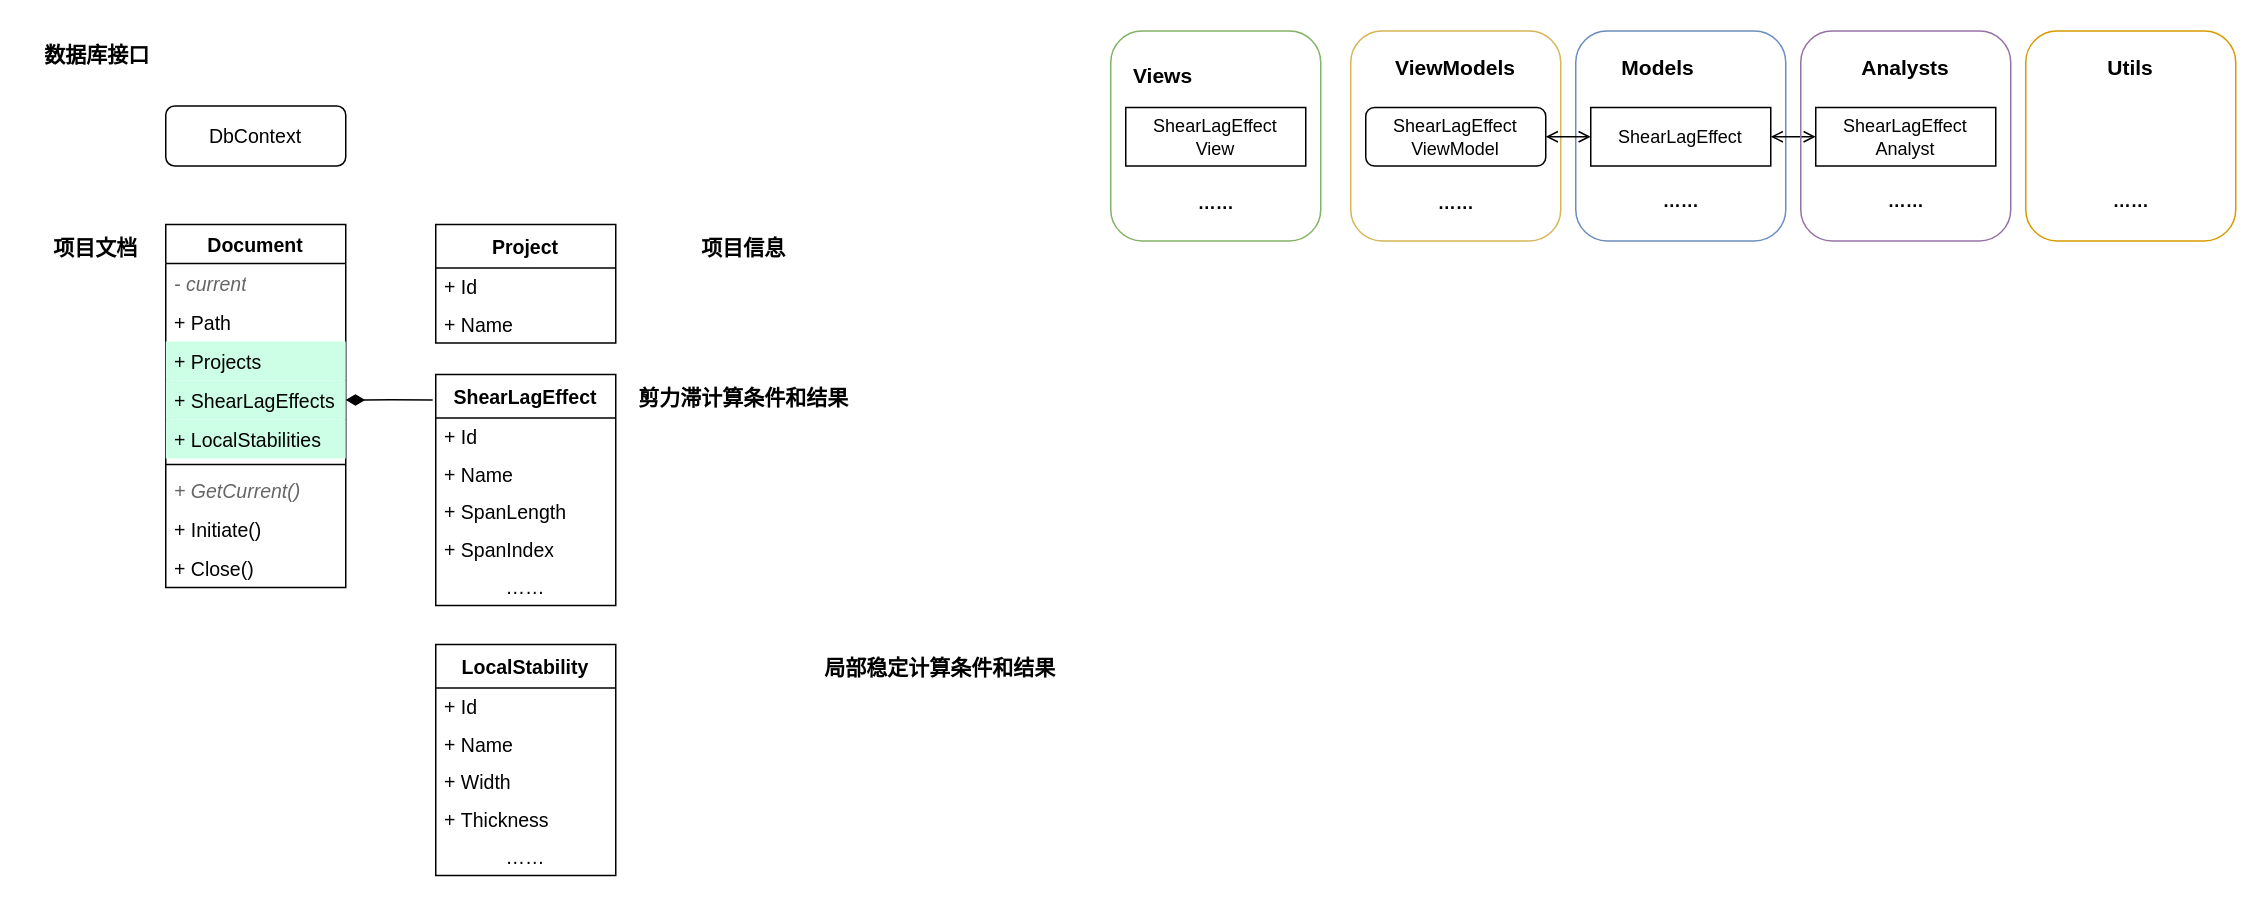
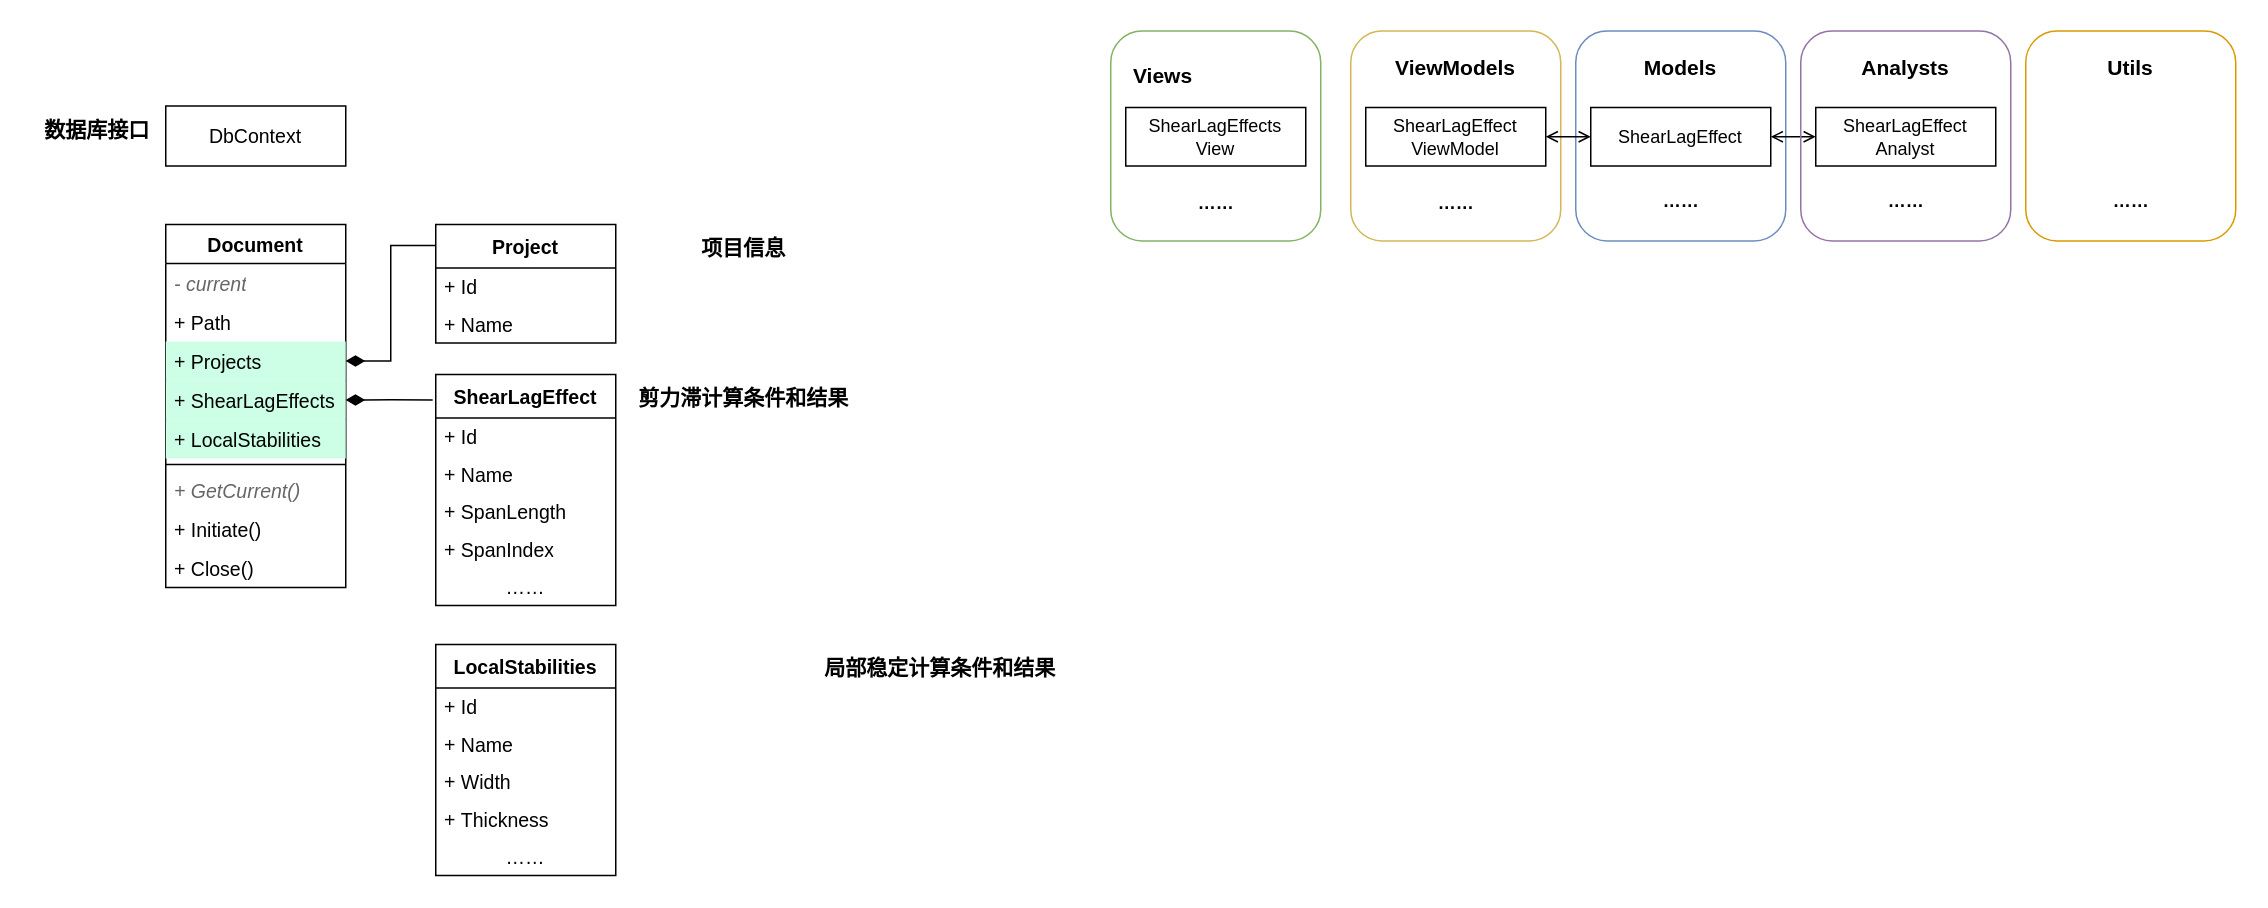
- <mxCell id="37" value="数据库接口" style="text;html=1;align=center;verticalAlign=middle;resizable=0;points=[];autosize=1;strokeColor=none;fillColor=none;fontSize=14;fontStyle=1" parent="1" vertex="1"><mxGeometry x="20" y="21" width="88" height="29" as="geometry" /></mxCell>
+ <mxCell id="37" value="数据库接口" style="text;html=1;align=center;verticalAlign=middle;resizable=0;points=[];autosize=1;strokeColor=none;fillColor=none;fontSize=14;fontStyle=1" parent="1" vertex="1"><mxGeometry x="20" y="71" width="88" height="29" as="geometry" /></mxCell>
- <mxCell id="40" value="Models" style="text;html=1;strokeColor=none;fillColor=none;align=center;verticalAlign=middle;whiteSpace=wrap;rounded=0;fontSize=14;fontStyle=1" vertex="1" parent="1"><mxGeometry x="1075" y="30" width="60" height="30" as="geometry" /></mxCell>
+ <mxCell id="40" value="Models" style="text;html=1;strokeColor=none;fillColor=none;align=center;verticalAlign=middle;whiteSpace=wrap;rounded=0;fontSize=14;fontStyle=1" vertex="1" parent="1"><mxGeometry x="1090" y="30" width="60" height="30" as="geometry" /></mxCell>
- <mxCell id="5" value="DbContext" style="whiteSpace=wrap;html=1;fontSize=13;rounded=1;" parent="1" vertex="1"><mxGeometry x="110" y="70" width="120" height="40" as="geometry" /></mxCell>
+ <mxCell id="5" value="DbContext" style="rounded=0;whiteSpace=wrap;html=1;fontSize=13;" parent="1" vertex="1"><mxGeometry x="110" y="70" width="120" height="40" as="geometry" /></mxCell>
- <mxCell id="41" value="ShearLagEffect&lt;br&gt;View" style="rounded=0;whiteSpace=wrap;html=1;" vertex="1" parent="1"><mxGeometry x="750" y="71" width="120" height="39" as="geometry" /></mxCell>
+ <mxCell id="41" value="ShearLagEffects&lt;br&gt;View" style="rounded=0;whiteSpace=wrap;html=1;" vertex="1" parent="1"><mxGeometry x="750" y="71" width="120" height="39" as="geometry" /></mxCell>
- <mxCell id="43" value="ShearLagEffect&lt;br&gt;ViewModel" style="whiteSpace=wrap;html=1;rounded=1;" vertex="1" parent="1"><mxGeometry x="910" y="71" width="120" height="39" as="geometry" /></mxCell>
+ <mxCell id="43" value="ShearLagEffect&lt;br&gt;ViewModel" style="rounded=0;whiteSpace=wrap;html=1;" vertex="1" parent="1"><mxGeometry x="910" y="71" width="120" height="39" as="geometry" /></mxCell>
- <mxCell id="33" value="项目文档" style="text;html=1;align=center;verticalAlign=middle;resizable=0;points=[];autosize=1;strokeColor=none;fillColor=none;fontSize=14;fontStyle=1" parent="1" vertex="1"><mxGeometry x="26" y="150" width="74" height="29" as="geometry" /></mxCell>
+ <mxCell id="16" style="edgeStyle=orthogonalEdgeStyle;rounded=0;orthogonalLoop=1;jettySize=auto;html=1;exitX=0.008;exitY=0.177;exitDx=0;exitDy=0;exitPerimeter=0;endArrow=diamondThin;endFill=1;fontSize=13;endSize=10;" parent="1" source="17" target="9" edge="1"><mxGeometry relative="1" as="geometry" /></mxCell>
- <mxCell id="27" value="LocalStability" style="swimlane;fontStyle=1;align=center;verticalAlign=middle;childLayout=stackLayout;horizontal=1;startSize=29;horizontalStack=0;resizeParent=1;resizeParentMax=0;resizeLast=0;collapsible=0;marginBottom=0;html=1;whiteSpace=wrap;fontSize=13;" parent="1" vertex="1"><mxGeometry x="290" y="429" width="120" height="154" as="geometry" /></mxCell>
+ <mxCell id="27" value="LocalStabilities" style="swimlane;fontStyle=1;align=center;verticalAlign=middle;childLayout=stackLayout;horizontal=1;startSize=29;horizontalStack=0;resizeParent=1;resizeParentMax=0;resizeLast=0;collapsible=0;marginBottom=0;html=1;whiteSpace=wrap;fontSize=13;" parent="1" vertex="1"><mxGeometry x="290" y="429" width="120" height="154" as="geometry" /></mxCell>
